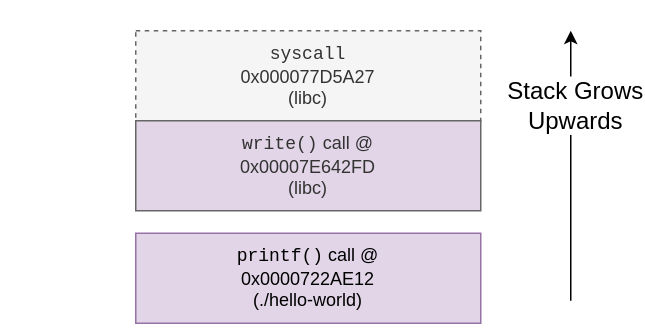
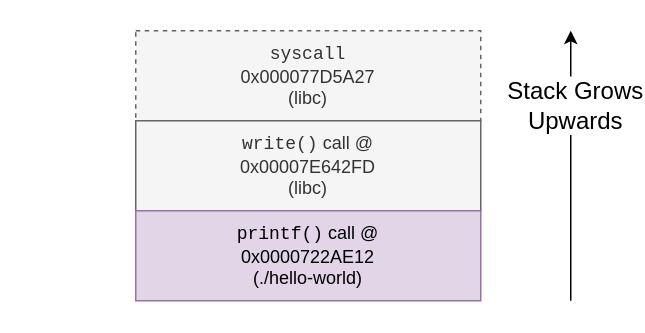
- <mxCell id="3" value="&lt;div&gt;&lt;font face=&quot;Courier New&quot;&gt;write()&lt;/font&gt; call @&lt;/div&gt;0x00007E642FD&lt;div&gt;(libc)&lt;/div&gt;" style="rounded=0;whiteSpace=wrap;html=1;fillColor=#e1d5e7;fontColor=#333333;strokeColor=#666666;" parent="1" vertex="1"><mxGeometry x="90" y="80" width="230" height="60" as="geometry" /></mxCell>
+ <mxCell id="3" value="&lt;div&gt;&lt;font face=&quot;Courier New&quot;&gt;write()&lt;/font&gt; call @&lt;/div&gt;0x00007E642FD&lt;div&gt;(libc)&lt;/div&gt;" style="rounded=0;whiteSpace=wrap;html=1;fillColor=#f5f5f5;fontColor=#333333;strokeColor=#666666;" parent="1" vertex="1"><mxGeometry x="90" y="80" width="230" height="60" as="geometry" /></mxCell>
- <mxCell id="4" value="&lt;div&gt;&lt;font face=&quot;Courier New&quot;&gt;printf()&lt;/font&gt; call @&lt;/div&gt;0x0000722AE12&lt;div&gt;(./hello-world)&lt;/div&gt;" style="rounded=0;whiteSpace=wrap;html=1;fillColor=#e1d5e7;strokeColor=#9673a6;" parent="1" vertex="1"><mxGeometry x="90" y="155" width="230" height="60" as="geometry" /></mxCell>
+ <mxCell id="4" value="&lt;div&gt;&lt;font face=&quot;Courier New&quot;&gt;printf()&lt;/font&gt; call @&lt;/div&gt;0x0000722AE12&lt;div&gt;(./hello-world)&lt;/div&gt;" style="rounded=0;whiteSpace=wrap;html=1;fillColor=#e1d5e7;strokeColor=#9673a6;" parent="1" vertex="1"><mxGeometry x="90" y="140" width="230" height="60" as="geometry" /></mxCell>
